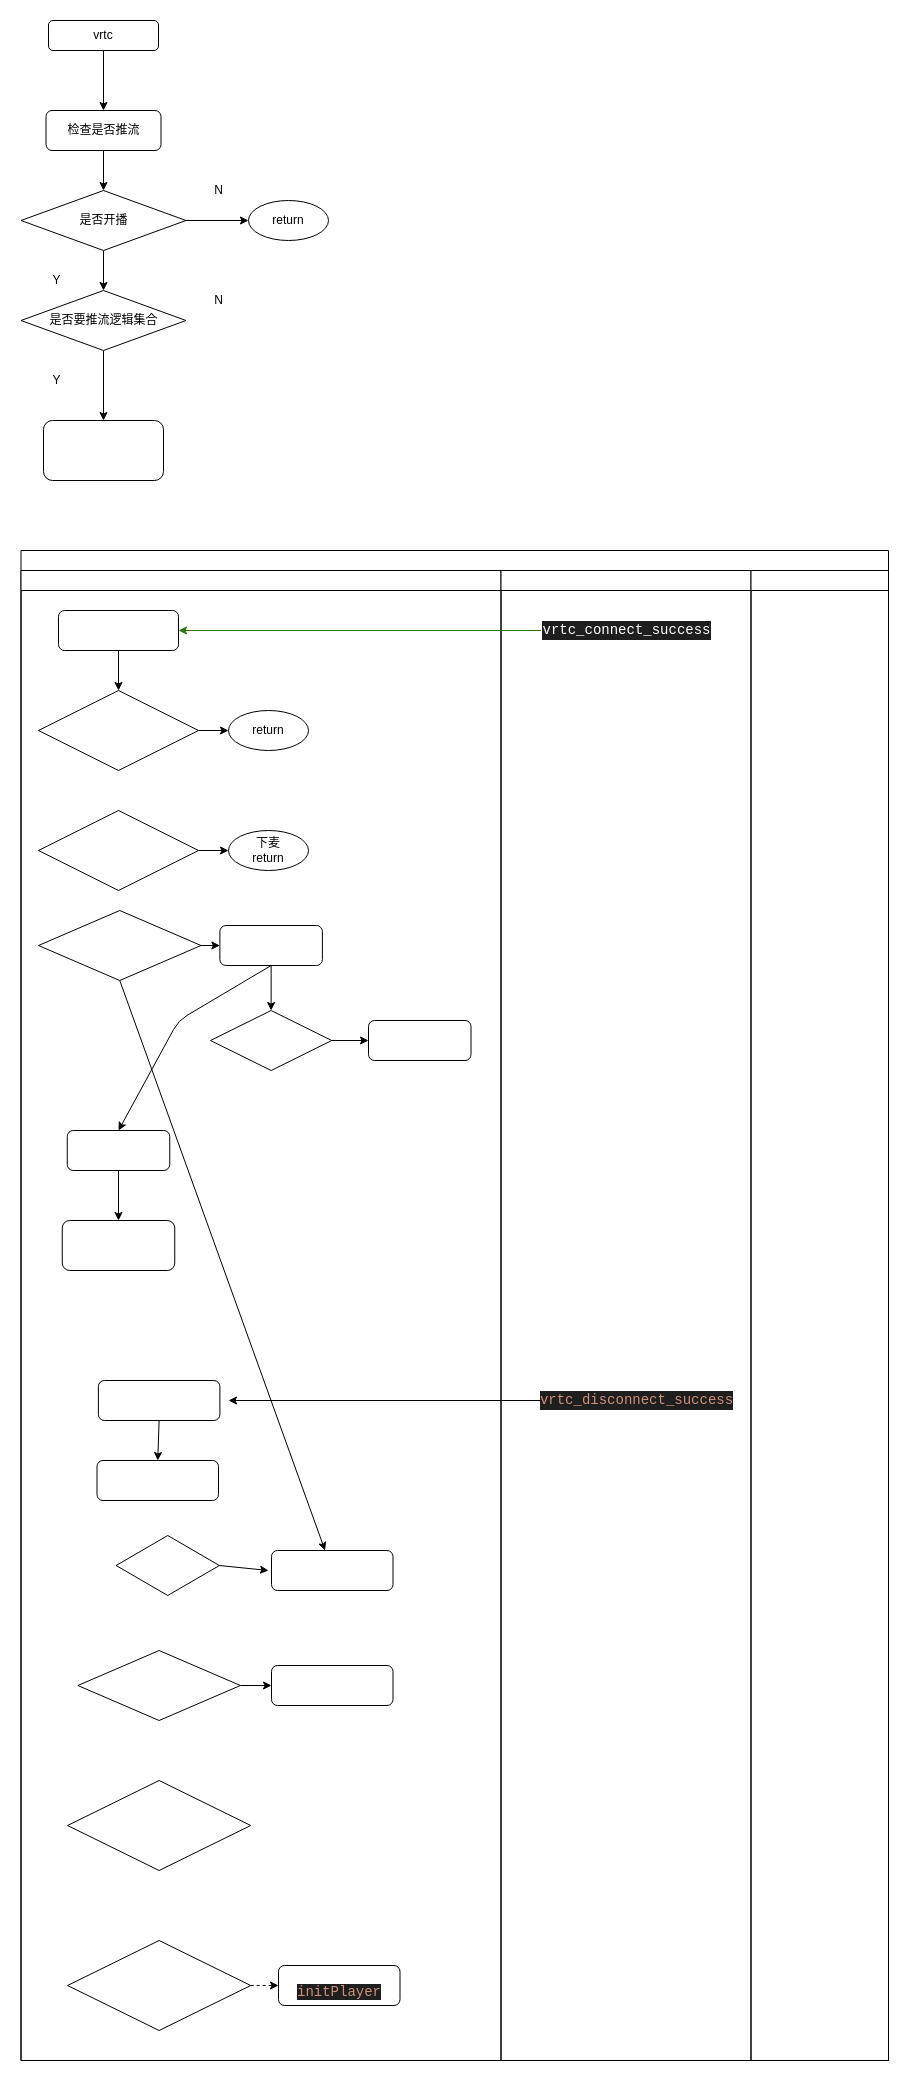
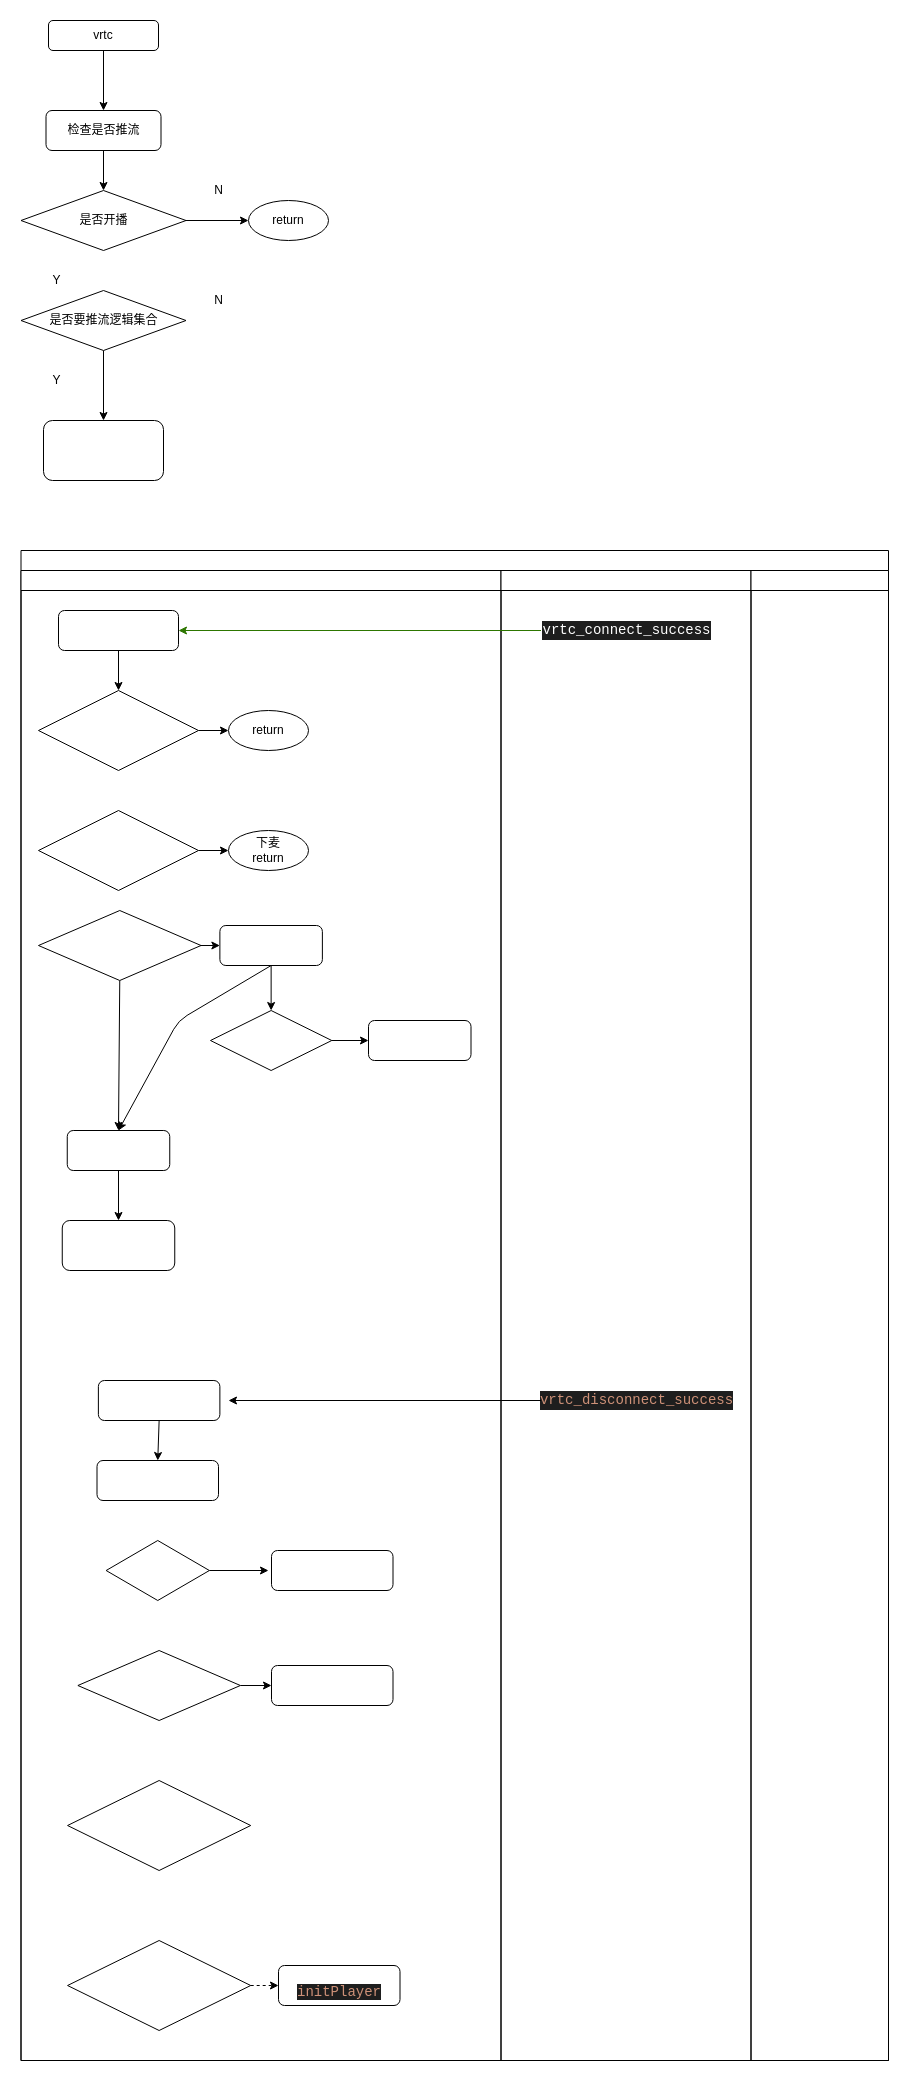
- <mxCell id="6" style="edgeStyle=none;html=1;exitX=0.5;exitY=1;exitDx=0;exitDy=0;entryX=0.5;entryY=0;entryDx=0;entryDy=0;" edge="1" parent="1" source="8" target="12"><mxGeometry relative="1" as="geometry" /></mxCell>
- <mxCell id="28" style="edgeStyle=none;html=1;exitX=0.5;exitY=1;exitDx=0;exitDy=0;fontColor=#FFFFFF;" edge="1" parent="18" source="30" target="46"><mxGeometry relative="1" as="geometry" /></mxCell>
+ <mxCell id="28" style="edgeStyle=none;html=1;exitX=0.5;exitY=1;exitDx=0;exitDy=0;entryX=0.5;entryY=0;entryDx=0;entryDy=0;fontColor=#FFFFFF;" edge="1" parent="18" source="30" target="32"><mxGeometry relative="1" as="geometry" /></mxCell>
- <mxCell id="45" value="观众？" style="rhombus;whiteSpace=wrap;html=1;labelBackgroundColor=none;fontColor=#FFFFFF;" vertex="1" parent="18"><mxGeometry x="95.13" y="965" width="103.25" height="60" as="geometry" /></mxCell>
+ <mxCell id="45" value="观众？" style="rhombus;whiteSpace=wrap;html=1;labelBackgroundColor=none;fontColor=#FFFFFF;" vertex="1" parent="18"><mxGeometry x="85.13" y="970" width="103.25" height="60" as="geometry" /></mxCell>
